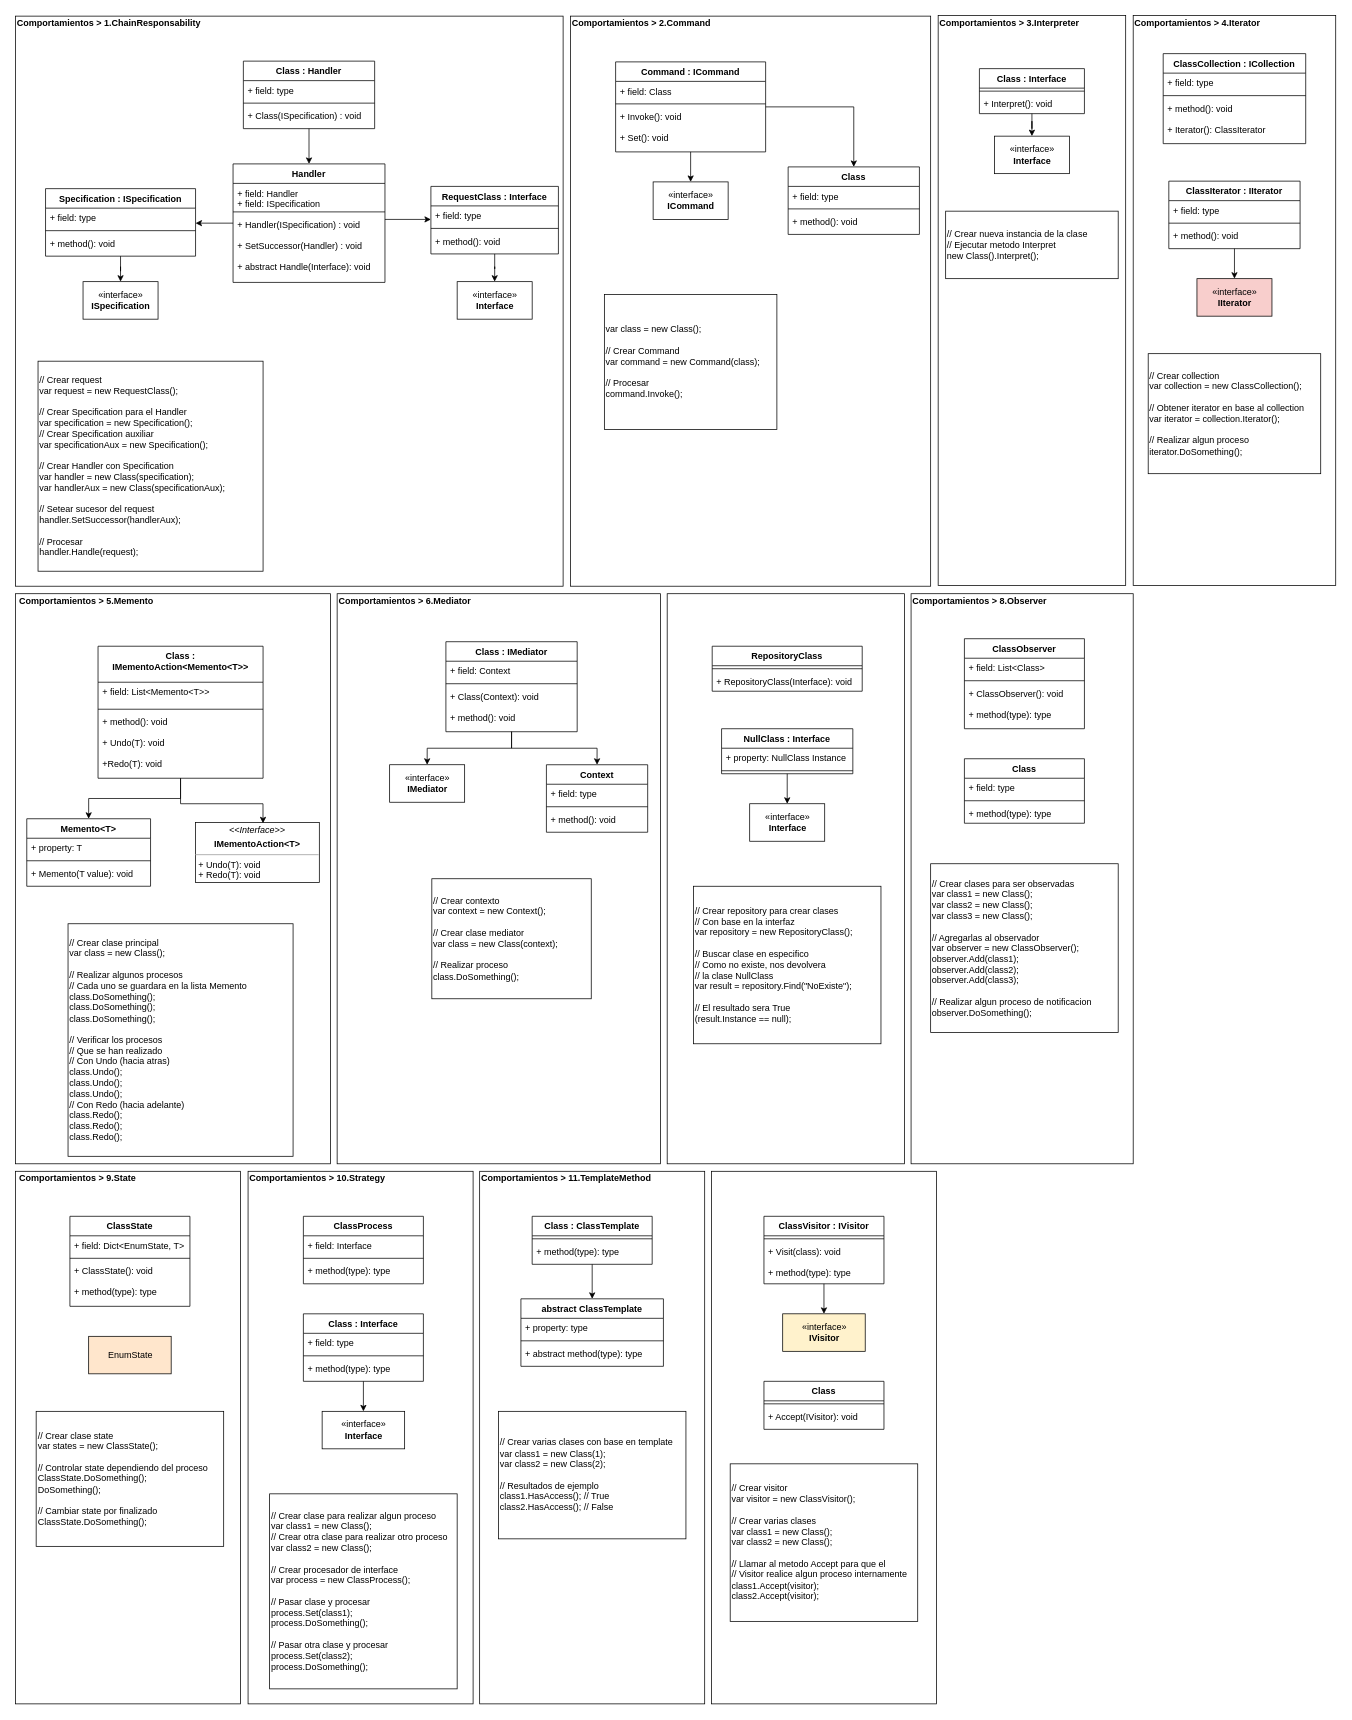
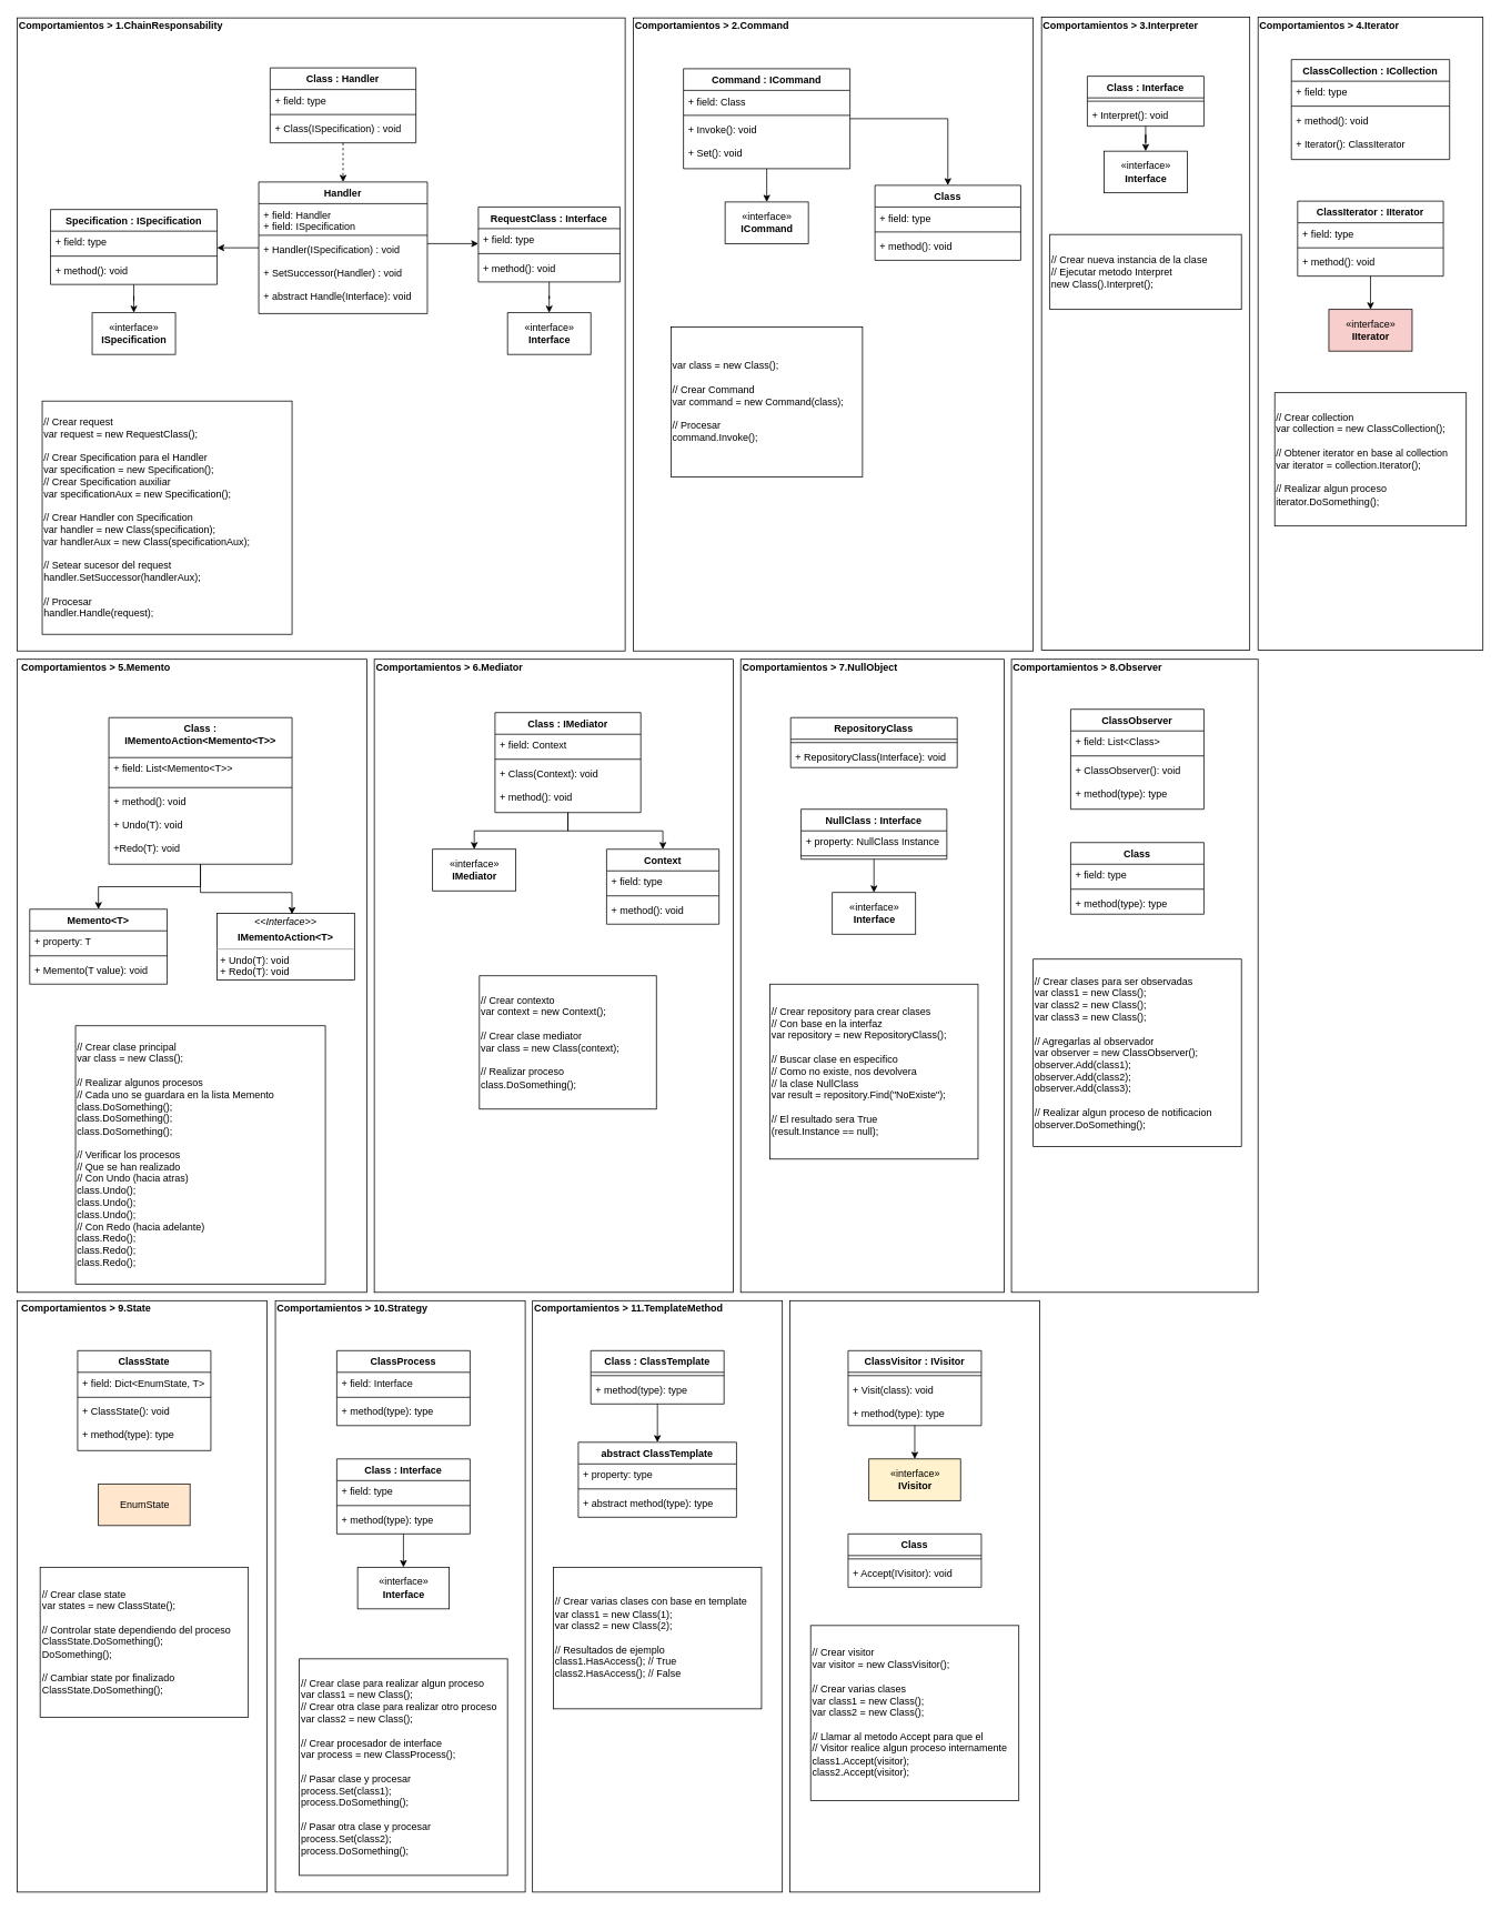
- <mxCell id="9" style="edgeStyle=orthogonalEdgeStyle;rounded=0;orthogonalLoop=1;jettySize=auto;html=1;entryX=0.5;entryY=0;entryDx=0;entryDy=0;" edge="1" parent="1" source="17" target="21"><mxGeometry relative="1" as="geometry" /></mxCell>
+ <mxCell id="9" style="edgeStyle=orthogonalEdgeStyle;rounded=0;orthogonalLoop=1;jettySize=auto;html=1;entryX=0.5;entryY=0;entryDx=0;entryDy=0;dashed=1;" edge="1" parent="1" source="17" target="21"><mxGeometry relative="1" as="geometry" /></mxCell>
+ <mxCell id="94" value="&lt;b&gt;Comportamientos &amp;gt; 7.NullObject&lt;br&gt;&lt;/b&gt;" style="text;html=1;align=left;verticalAlign=middle;resizable=0;points=[];autosize=1;" vertex="1" parent="1"><mxGeometry x="888.75" y="791" width="200" height="20" as="geometry" /></mxCell>
